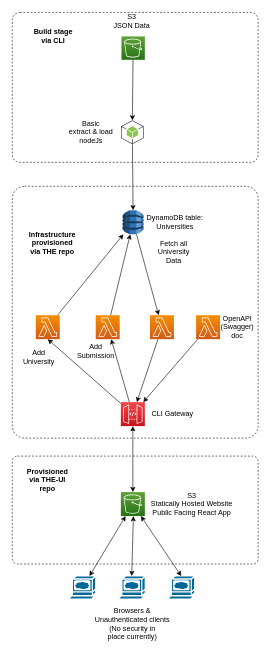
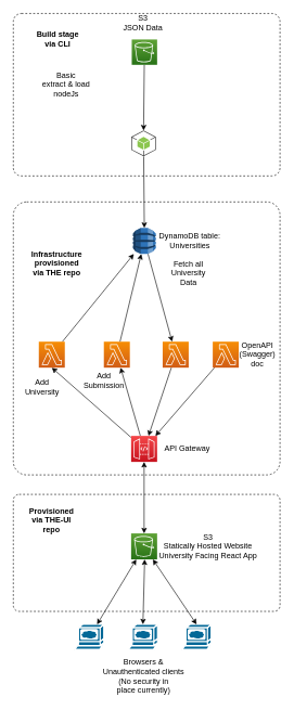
- <mxCell id="31" value="Basic&lt;br&gt;extract &amp;amp; load&lt;br&gt;nodeJs" style="text;html=1;align=center;verticalAlign=middle;resizable=0;points=[];autosize=1;" parent="1" vertex="1"><mxGeometry x="106.34" y="195" width="90" height="50" as="geometry" /></mxCell>
+ <mxCell id="31" value="Basic&lt;br&gt;extract &amp;amp; load&lt;br&gt;nodeJs" style="text;html=1;align=center;verticalAlign=middle;resizable=0;points=[];autosize=1;" parent="1" vertex="1"><mxGeometry x="56.34" y="105" width="90" height="50" as="geometry" /></mxCell>
- <mxCell id="12" value="CLI Gateway&lt;br&gt;" style="text;html=1;align=center;verticalAlign=middle;resizable=0;points=[];autosize=1;" parent="1" vertex="1"><mxGeometry x="242.09" y="680" width="90" height="20" as="geometry" /></mxCell>
+ <mxCell id="12" value="API Gateway&lt;br&gt;" style="text;html=1;align=center;verticalAlign=middle;resizable=0;points=[];autosize=1;" parent="1" vertex="1"><mxGeometry x="242.09" y="680" width="90" height="20" as="geometry" /></mxCell>
- <mxCell id="14" value="S3&lt;br&gt;Statically Hosted Website&lt;br&gt;Public Facing React App" style="text;html=1;align=center;verticalAlign=middle;resizable=0;points=[];autosize=1;" parent="1" vertex="1"><mxGeometry x="244.25" y="815" width="150" height="50" as="geometry" /></mxCell>
+ <mxCell id="14" value="S3&lt;br&gt;Statically Hosted Website&lt;br&gt;University Facing React App" style="text;html=1;align=center;verticalAlign=middle;resizable=0;points=[];autosize=1;" parent="1" vertex="1"><mxGeometry x="244.25" y="815" width="150" height="50" as="geometry" /></mxCell>
